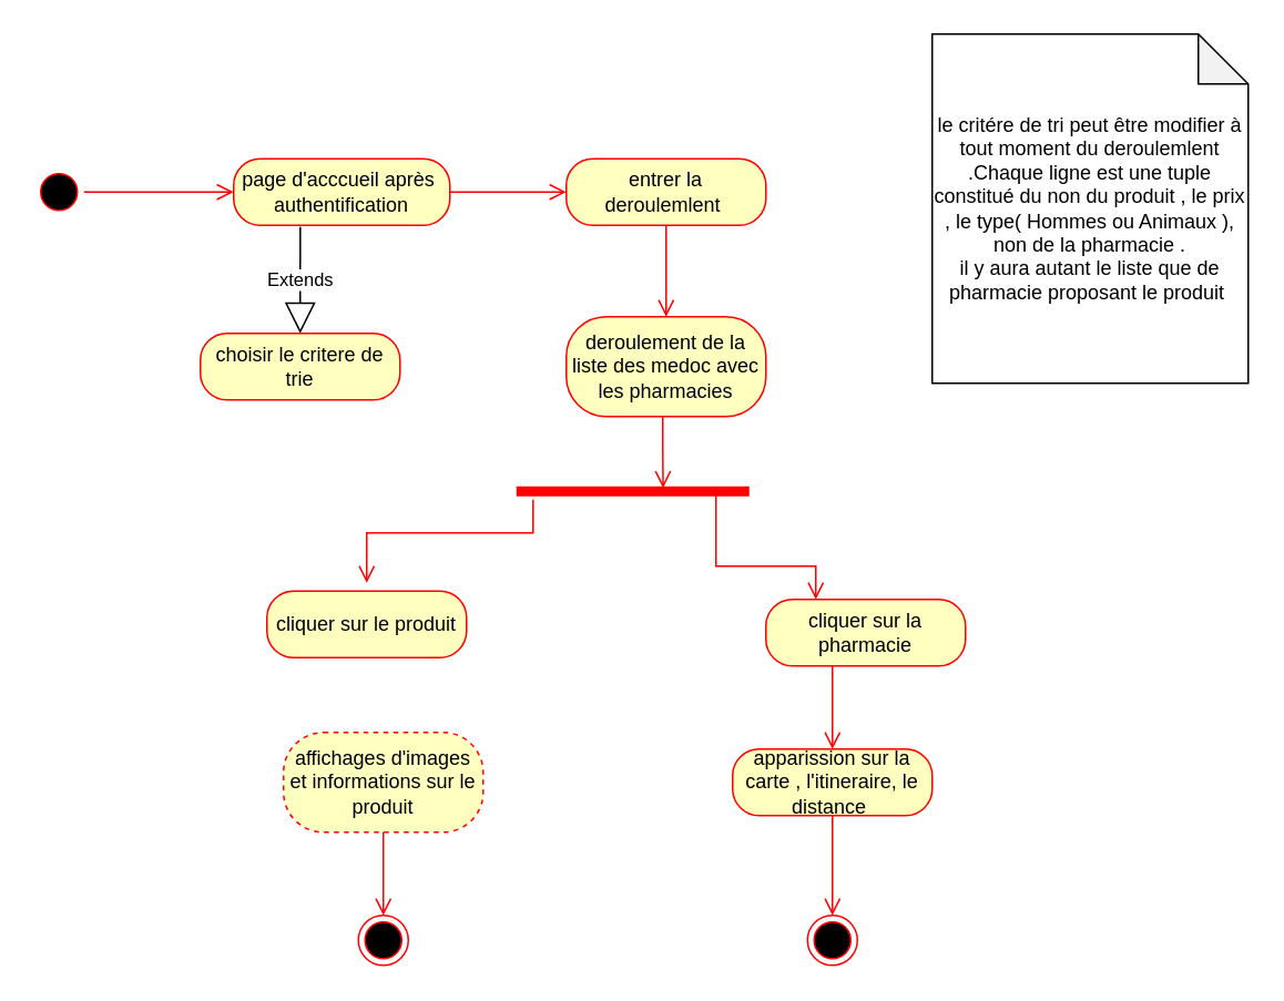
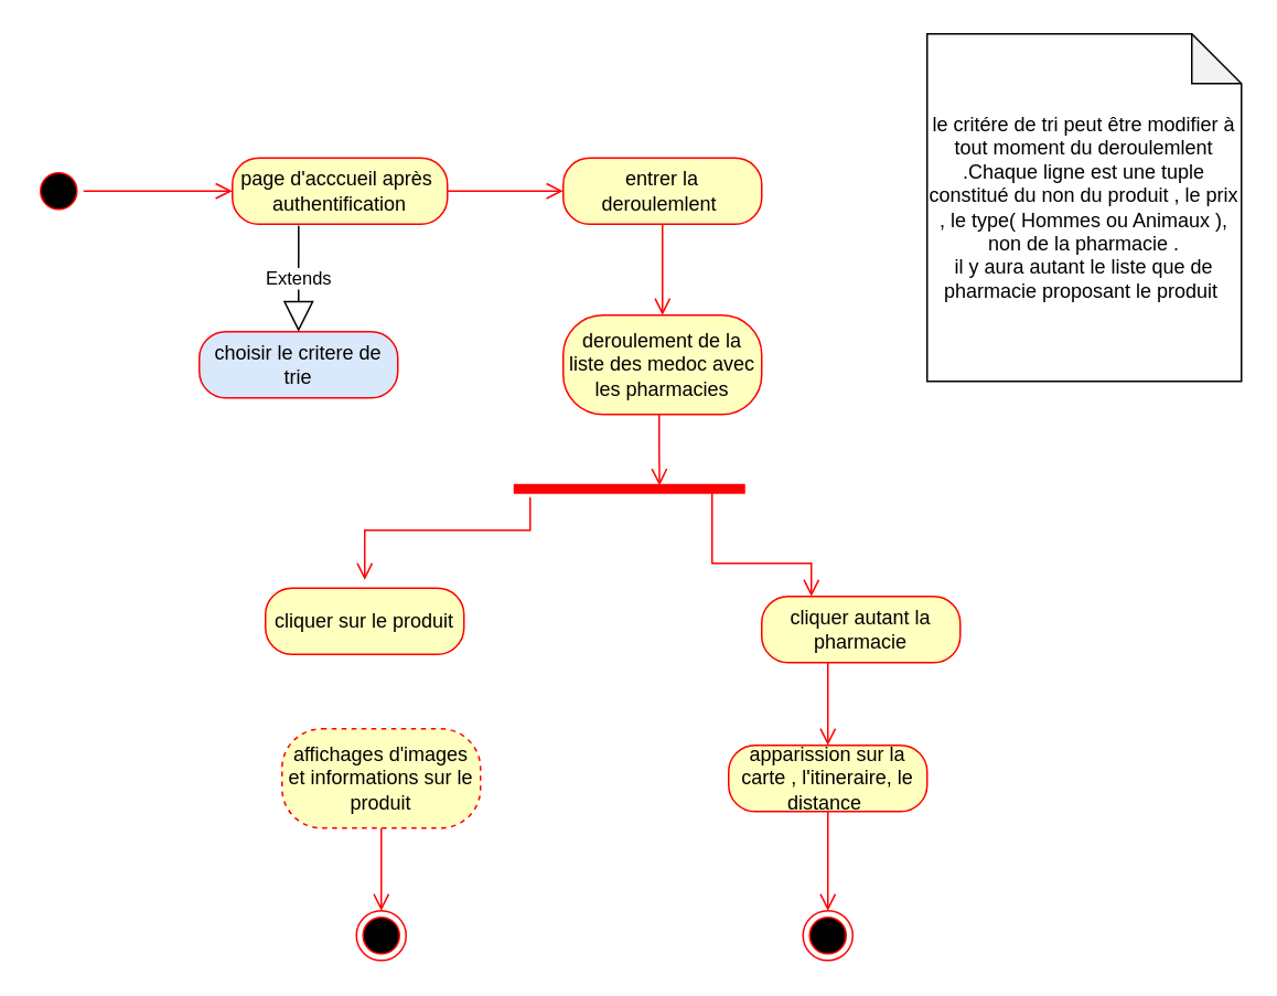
- <mxCell id="11" value="choisir le critere de trie" style="rounded=1;whiteSpace=wrap;html=1;arcSize=40;fontColor=#000000;fillColor=#ffffc0;strokeColor=#ff0000;" vertex="1" parent="1"><mxGeometry x="120" y="200" width="120" height="40" as="geometry" /></mxCell>
+ <mxCell id="11" value="choisir le critere de trie" style="rounded=1;whiteSpace=wrap;html=1;arcSize=40;fontColor=#000000;fillColor=#dae8fc;strokeColor=#ff0000;" vertex="1" parent="1"><mxGeometry x="120" y="200" width="120" height="40" as="geometry" /></mxCell>
- <mxCell id="16" value="cliquer sur la pharmacie" style="rounded=1;whiteSpace=wrap;html=1;arcSize=40;fontColor=#000000;fillColor=#ffffc0;strokeColor=#ff0000;" vertex="1" parent="1"><mxGeometry x="460" y="360" width="120" height="40" as="geometry" /></mxCell>
+ <mxCell id="16" value="cliquer autant la pharmacie" style="rounded=1;whiteSpace=wrap;html=1;arcSize=40;fontColor=#000000;fillColor=#ffffc0;strokeColor=#ff0000;" vertex="1" parent="1"><mxGeometry x="460" y="360" width="120" height="40" as="geometry" /></mxCell>
